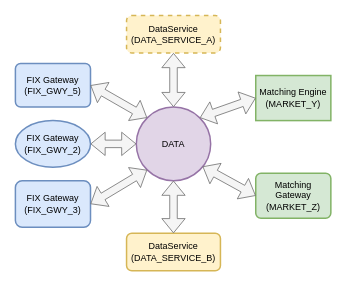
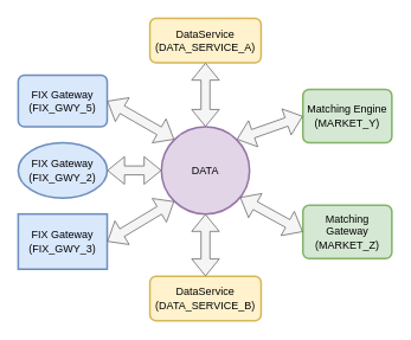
- <mxCell id="5" value="DataService&lt;br&gt;(DATA_SERVICE_A)" style="rounded=1;whiteSpace=wrap;html=1;absoluteArcSize=1;arcSize=14;strokeWidth=2;fillColor=#fff2cc;strokeColor=#d6b656;dashed=1;" parent="1" vertex="1"><mxGeometry x="168" y="20" width="125" height="50" as="geometry" /></mxCell>
+ <mxCell id="5" value="DataService&lt;br&gt;(DATA_SERVICE_A)" style="rounded=1;whiteSpace=wrap;html=1;absoluteArcSize=1;arcSize=14;strokeWidth=2;fillColor=#fff2cc;strokeColor=#d6b656;" parent="1" vertex="1"><mxGeometry x="168" y="20" width="125" height="50" as="geometry" /></mxCell>
- <mxCell id="2" value="Matching Engine&lt;br&gt;(MARKET_Y)" style="whiteSpace=wrap;html=1;absoluteArcSize=1;arcSize=14;strokeWidth=2;fillColor=#d5e8d4;strokeColor=#82b366;rounded=0;" parent="1" vertex="1"><mxGeometry x="340" y="100" width="100" height="60" as="geometry" /></mxCell>
+ <mxCell id="2" value="Matching Engine&lt;br&gt;(MARKET_Y)" style="rounded=1;whiteSpace=wrap;html=1;absoluteArcSize=1;arcSize=14;strokeWidth=2;fillColor=#d5e8d4;strokeColor=#82b366;" parent="1" vertex="1"><mxGeometry x="340" y="100" width="100" height="60" as="geometry" /></mxCell>
- <mxCell id="8" value="FIX Gateway&lt;br&gt;(FIX_GWY_3)" style="rounded=1;whiteSpace=wrap;html=1;absoluteArcSize=1;arcSize=18;strokeWidth=2;fillColor=#dae8fc;strokeColor=#6c8ebf;" parent="1" vertex="1"><mxGeometry x="20" y="240" width="100" height="62" as="geometry" /></mxCell>
+ <mxCell id="8" value="FIX Gateway&lt;br&gt;(FIX_GWY_3)" style="whiteSpace=wrap;html=1;absoluteArcSize=1;arcSize=18;strokeWidth=2;fillColor=#dae8fc;strokeColor=#6c8ebf;rounded=0;" parent="1" vertex="1"><mxGeometry x="20" y="240" width="100" height="62" as="geometry" /></mxCell>
